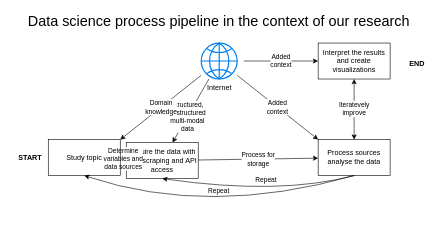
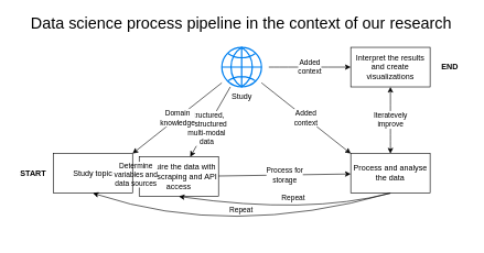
- <mxCell id="18" value="END" style="text;html=1;strokeColor=none;fillColor=none;align=center;verticalAlign=middle;whiteSpace=wrap;rounded=0;strokeWidth=2;fontColor=#000000;fontStyle=1" vertex="1" parent="1"><mxGeometry x="665" y="91" width="60" height="30" as="geometry" /></mxCell>
+ <mxCell id="18" value="END" style="text;html=1;strokeColor=none;fillColor=none;align=center;verticalAlign=middle;whiteSpace=wrap;rounded=0;strokeWidth=2;fontColor=#000000;fontStyle=1" vertex="1" parent="1"><mxGeometry x="650" y="86" width="60" height="30" as="geometry" /></mxCell>
- <mxCell id="9" value="&lt;font color=&quot;#000000&quot;&gt;Internet&lt;/font&gt;" style="html=1;verticalLabelPosition=bottom;align=center;labelBackgroundColor=#ffffff;verticalAlign=top;strokeWidth=2;strokeColor=#0080F0;shadow=0;dashed=0;shape=mxgraph.ios7.icons.globe;fillColor=none;" vertex="1" parent="1"><mxGeometry x="335" y="71" width="60" height="60" as="geometry" /></mxCell>
+ <mxCell id="9" value="&lt;font color=&quot;#000000&quot;&gt;Study&lt;/font&gt;" style="html=1;verticalLabelPosition=bottom;align=center;labelBackgroundColor=#ffffff;verticalAlign=top;strokeWidth=2;strokeColor=#0080F0;shadow=0;dashed=0;shape=mxgraph.ios7.icons.globe;fillColor=none;" vertex="1" parent="1"><mxGeometry x="335" y="71" width="60" height="60" as="geometry" /></mxCell>
- <mxCell id="13" value="&lt;font color=&quot;#000000&quot;&gt;Process sources analyse the data&lt;/font&gt;" style="rounded=0;whiteSpace=wrap;html=1;fillColor=none;strokeColor=#000000;" vertex="1" parent="1"><mxGeometry x="530" y="232" width="120" height="60" as="geometry" /></mxCell>
+ <mxCell id="13" value="&lt;font color=&quot;#000000&quot;&gt;Process and analyse the data&lt;/font&gt;" style="rounded=0;whiteSpace=wrap;html=1;fillColor=none;strokeColor=#000000;" vertex="1" parent="1"><mxGeometry x="530" y="232" width="120" height="60" as="geometry" /></mxCell>
